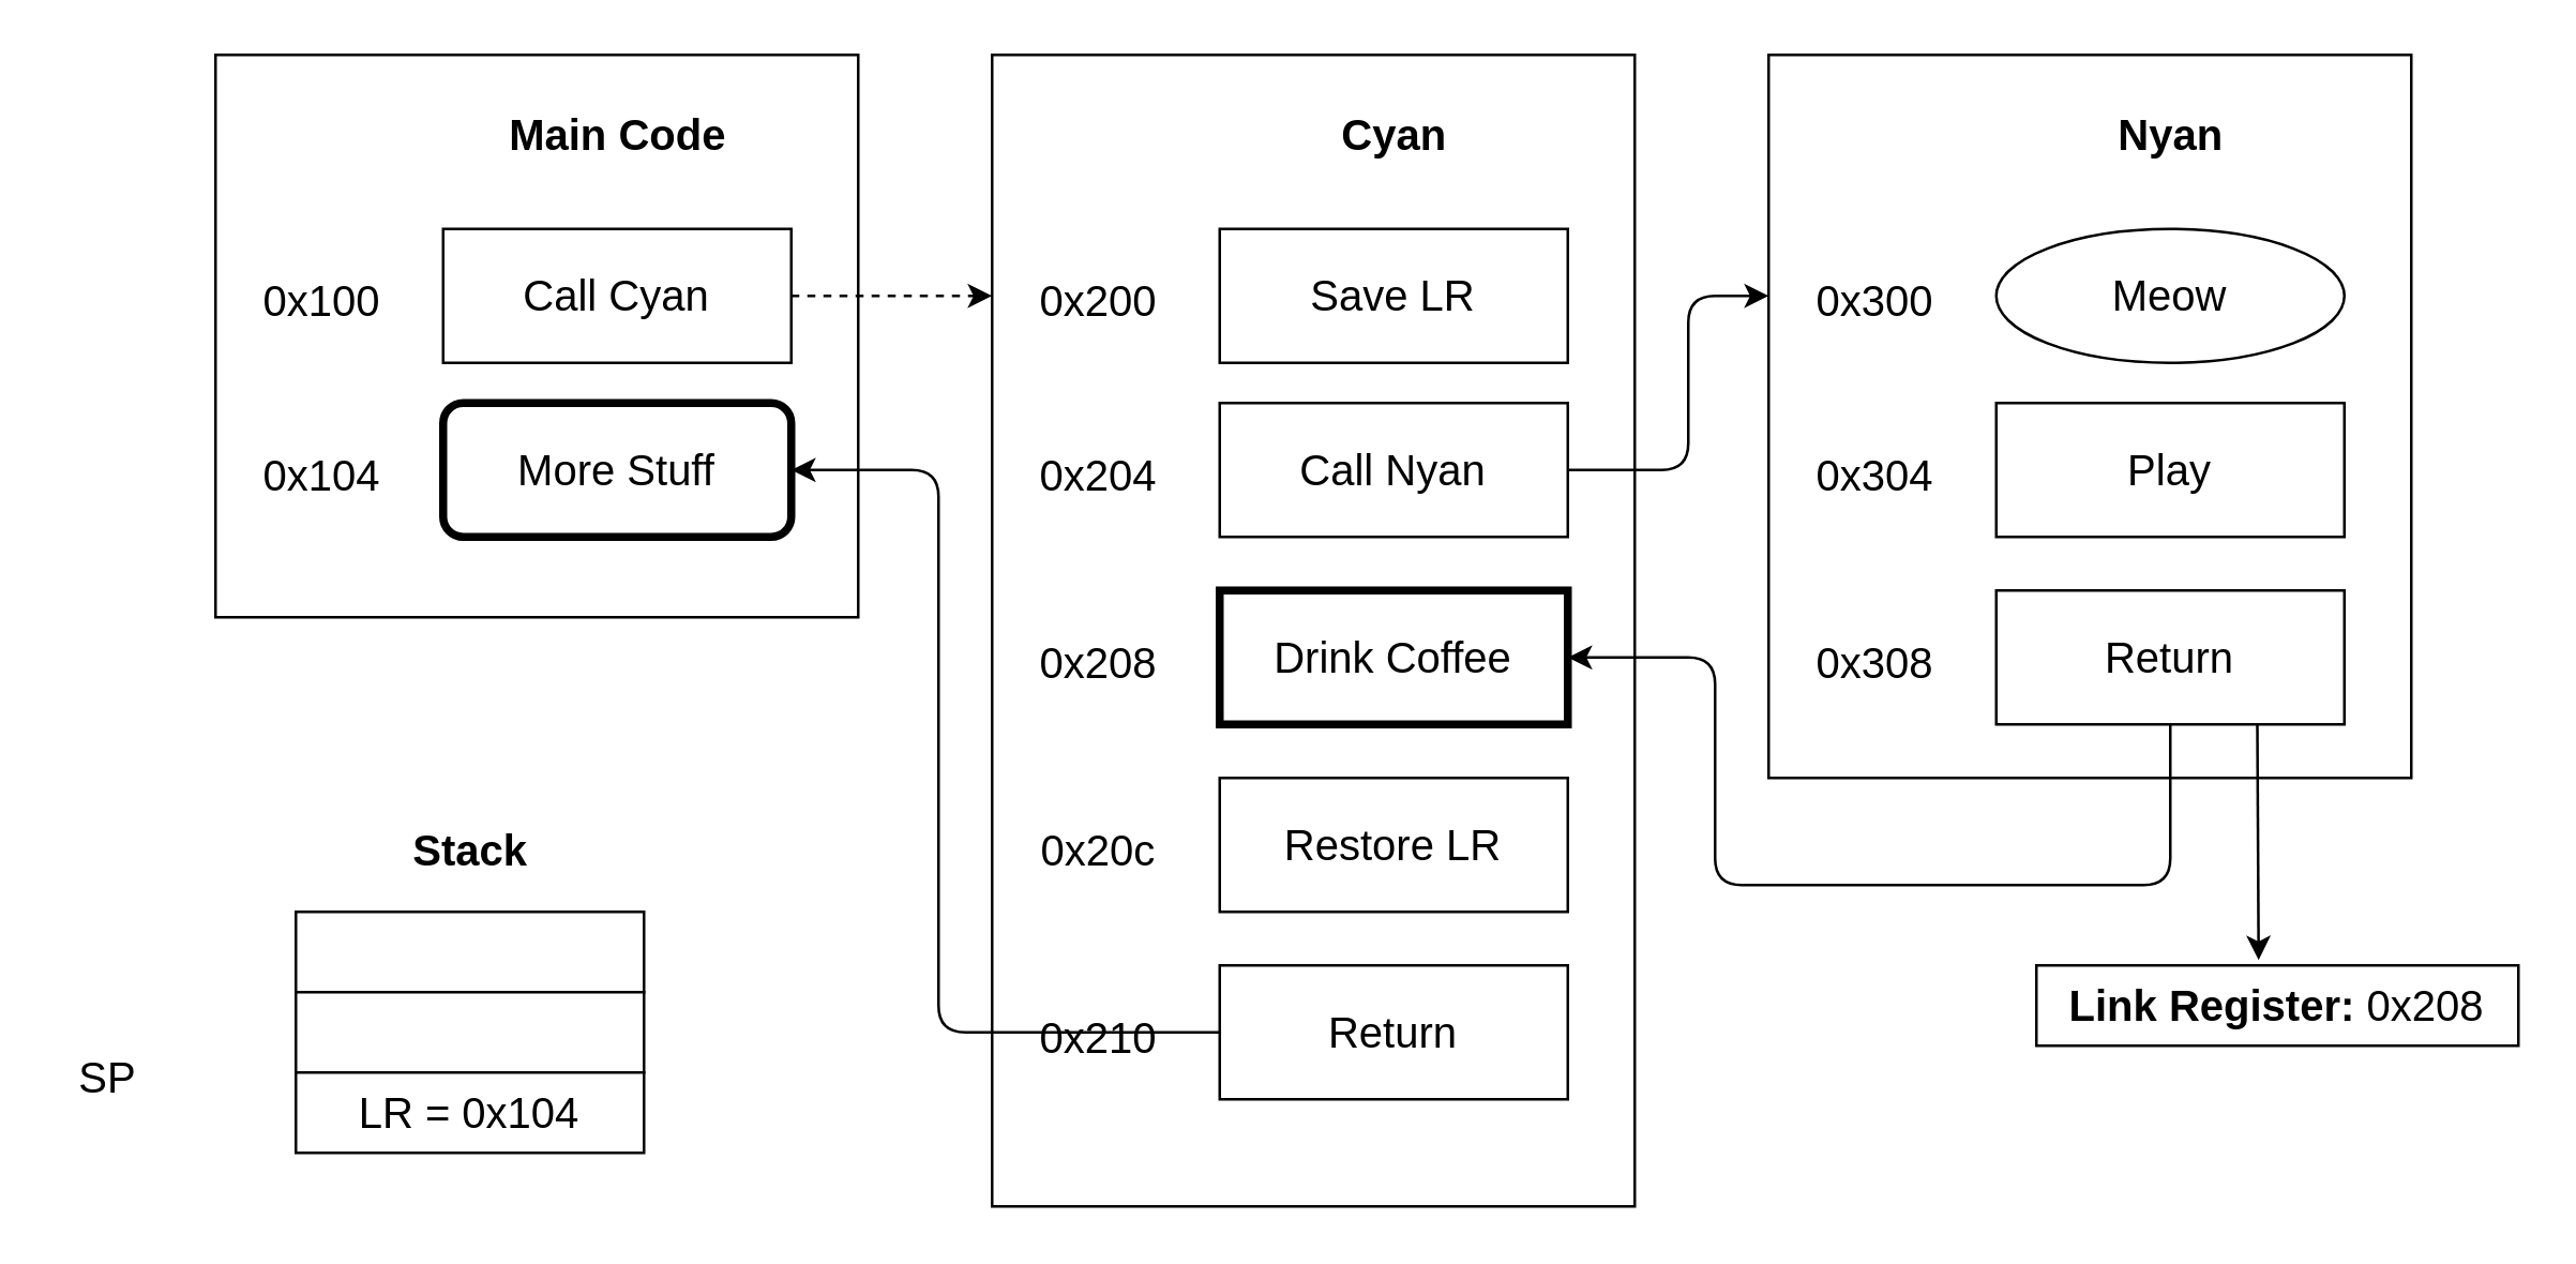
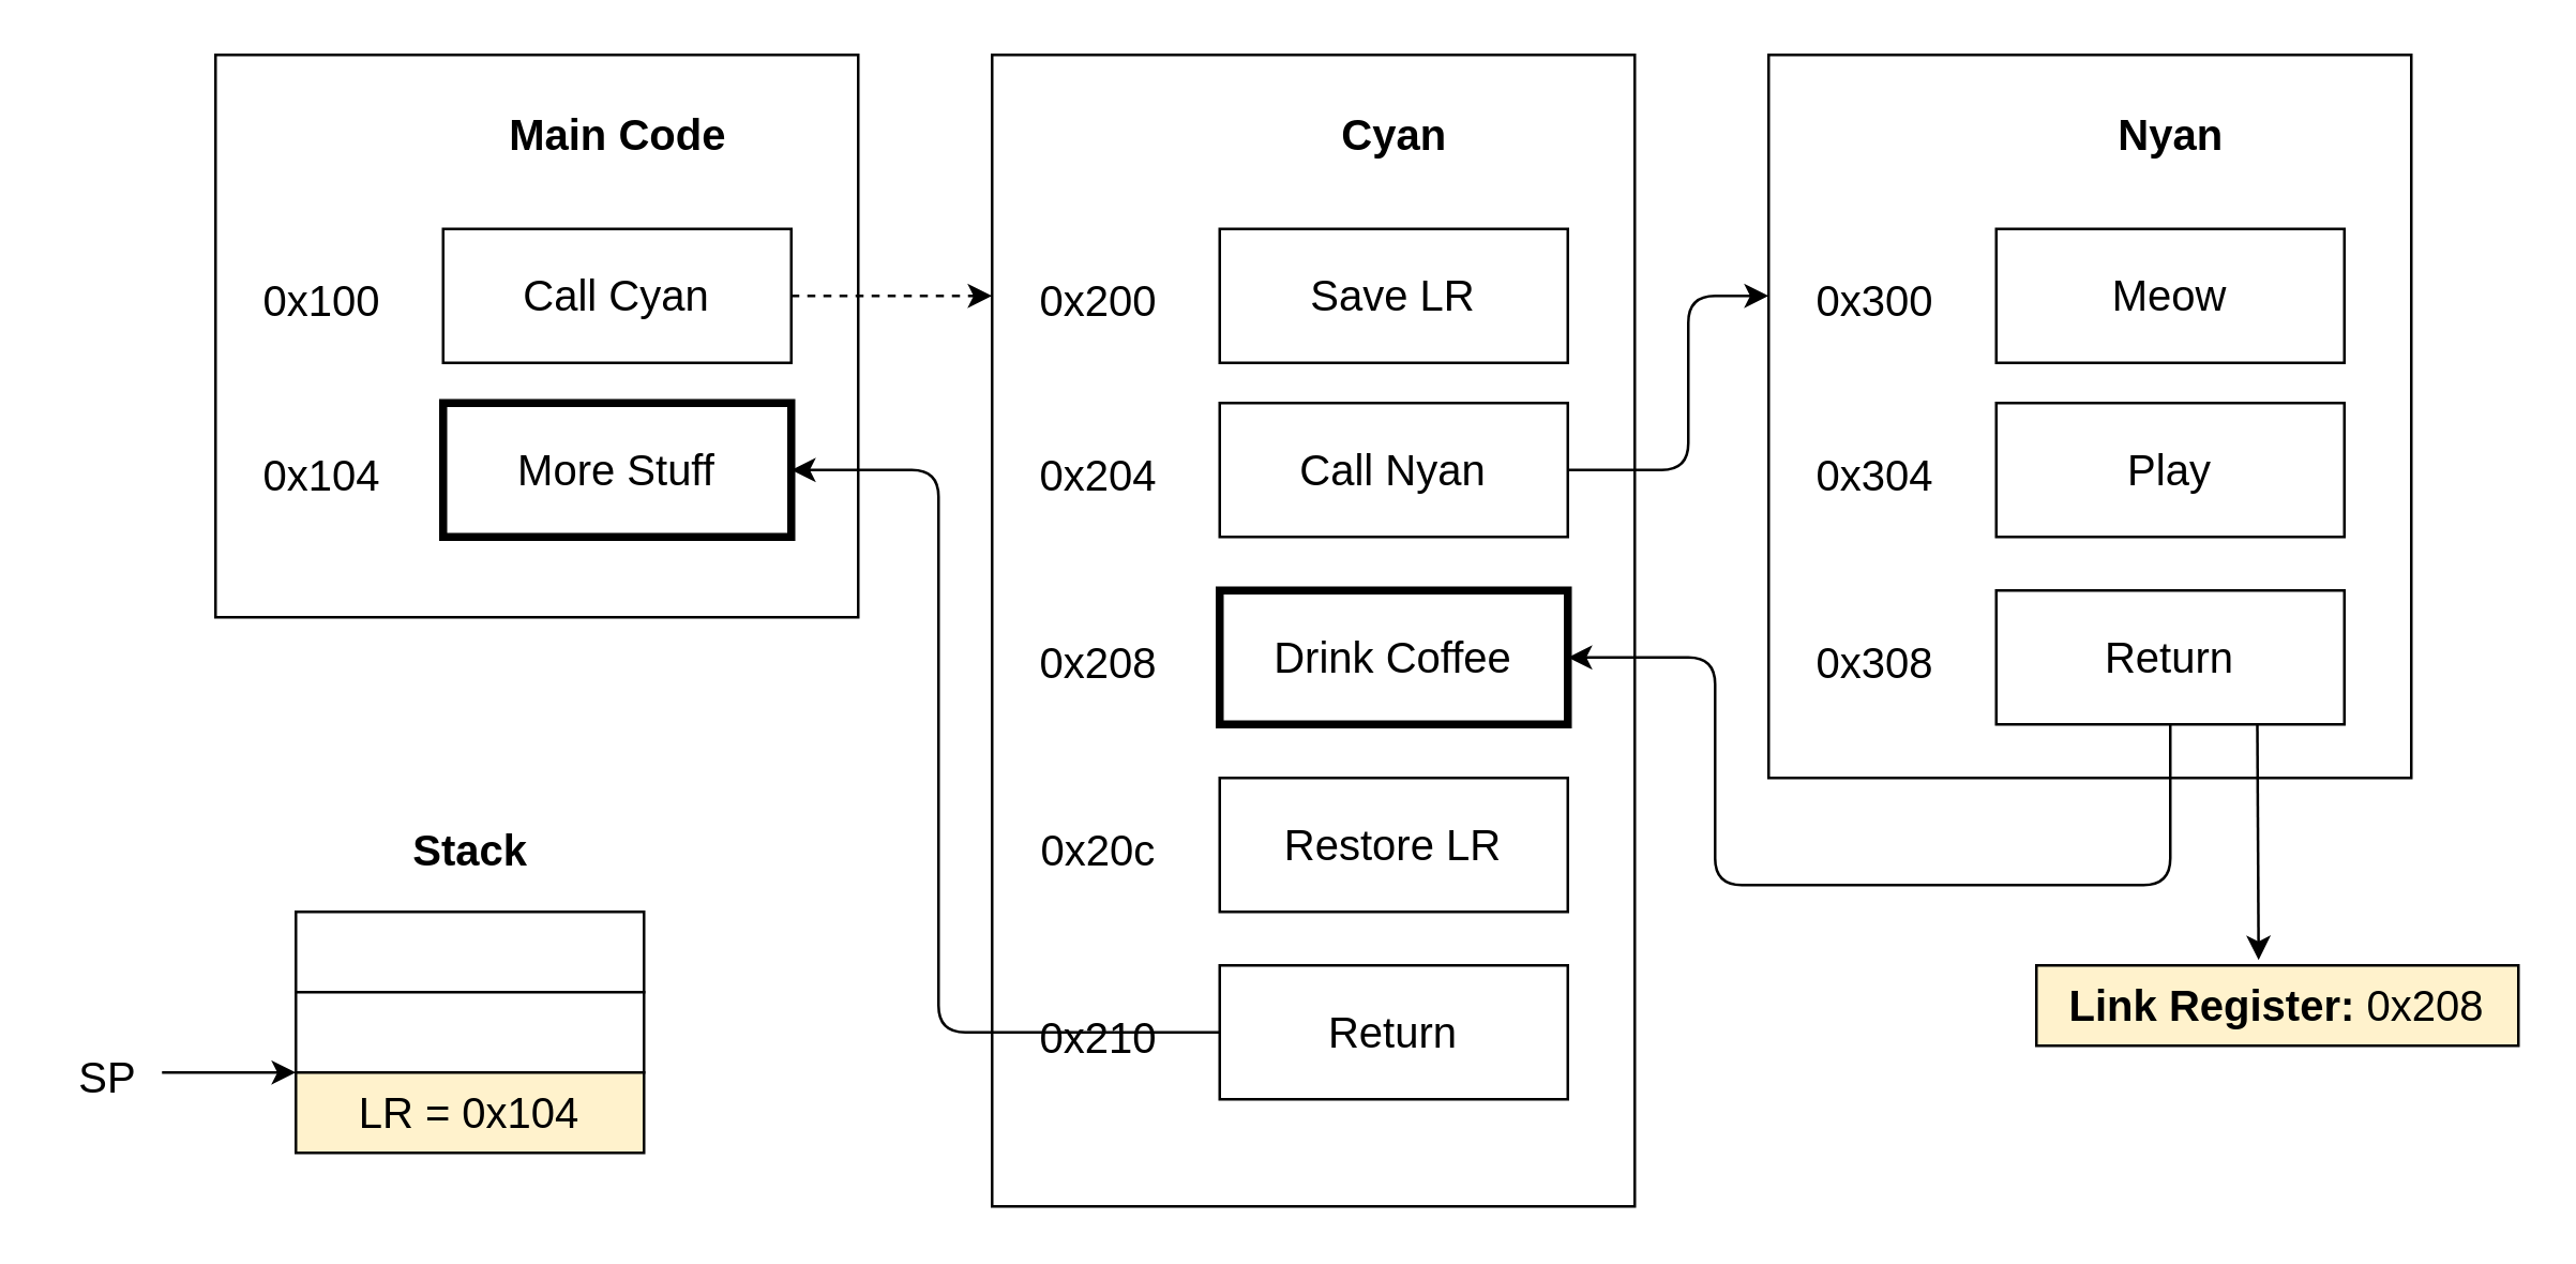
- <mxCell id="32" value="Meow" style="ellipse;whiteSpace=wrap;html=1;fontSize=16;" vertex="1" parent="1"><mxGeometry x="745" y="85" width="130" height="50" as="geometry" /></mxCell>
+ <mxCell id="32" value="Meow" style="rounded=0;whiteSpace=wrap;html=1;fontSize=16;" vertex="1" parent="1"><mxGeometry x="745" y="85" width="130" height="50" as="geometry" /></mxCell>
- <mxCell id="9" value="More Stuff" style="whiteSpace=wrap;html=1;fontSize=16;strokeWidth=3;rounded=1;" vertex="1" parent="1"><mxGeometry x="165" y="150" width="130" height="50" as="geometry" /></mxCell>
+ <mxCell id="9" value="More Stuff" style="rounded=0;whiteSpace=wrap;html=1;fontSize=16;strokeWidth=3;" vertex="1" parent="1"><mxGeometry x="165" y="150" width="130" height="50" as="geometry" /></mxCell>
- <mxCell id="39" value="&lt;b&gt;Link Register:&lt;/b&gt;&amp;nbsp;0x208" style="rounded=0;whiteSpace=wrap;html=1;strokeWidth=1;fontSize=16;" vertex="1" parent="1"><mxGeometry x="760" y="360" width="180" height="30" as="geometry" /></mxCell>
+ <mxCell id="39" value="&lt;b&gt;Link Register:&lt;/b&gt;&amp;nbsp;0x208" style="rounded=0;whiteSpace=wrap;html=1;strokeWidth=1;fontSize=16;fillColor=#fff2cc;" vertex="1" parent="1"><mxGeometry x="760" y="360" width="180" height="30" as="geometry" /></mxCell>
+ <mxCell id="27" value="" style="edgeStyle=none;html=1;fontSize=16;entryX=0;entryY=0;entryDx=0;entryDy=0;" edge="1" parent="1" source="28" target="26"><mxGeometry relative="1" as="geometry" /></mxCell>
- <mxCell id="26" value="LR = 0x104" style="rounded=0;whiteSpace=wrap;html=1;strokeWidth=1;fontSize=16;" vertex="1" parent="1"><mxGeometry x="110" y="400" width="130" height="30" as="geometry" /></mxCell>
+ <mxCell id="26" value="LR = 0x104" style="rounded=0;whiteSpace=wrap;html=1;strokeWidth=1;fontSize=16;fillColor=#fff2cc;" vertex="1" parent="1"><mxGeometry x="110" y="400" width="130" height="30" as="geometry" /></mxCell>
